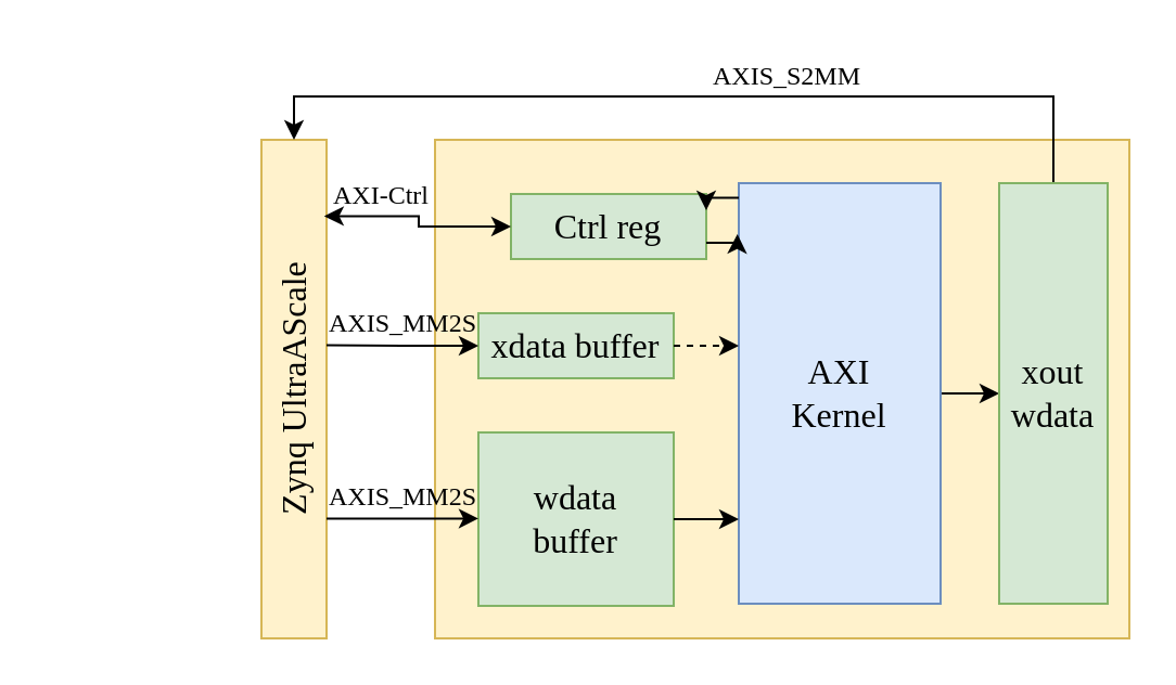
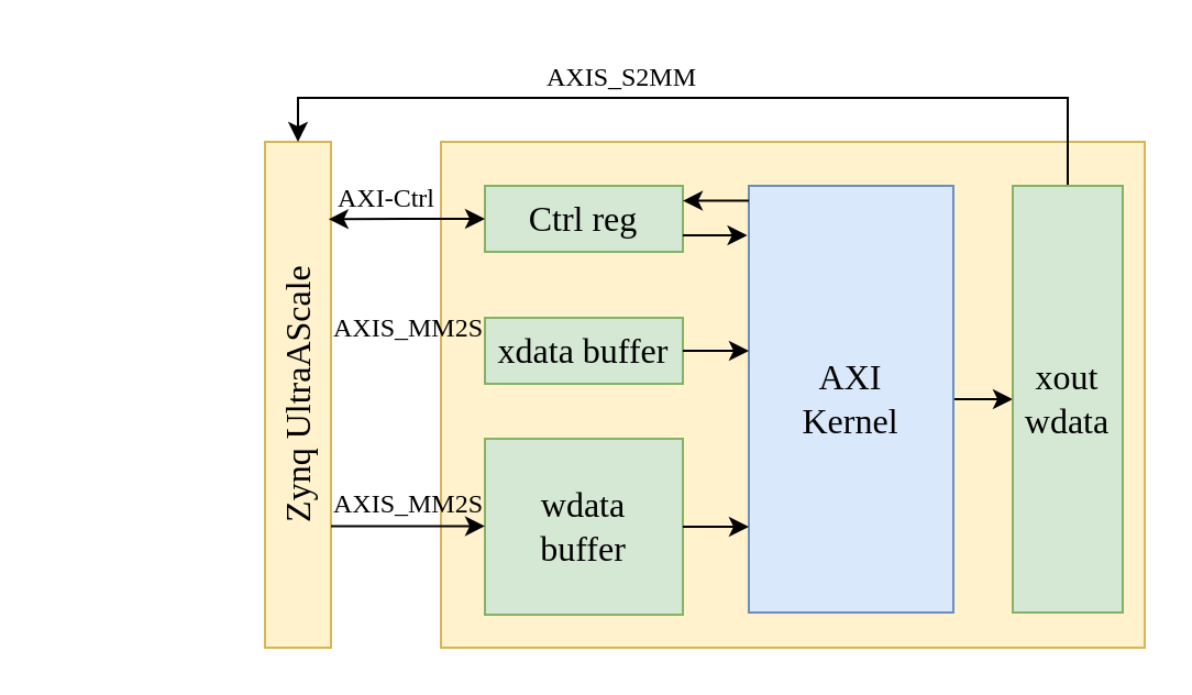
- <mxCell id="18" value="&lt;font style=&quot;font-size: 12px;&quot; face=&quot;Times New Roman&quot;&gt;AXIS_S2MM&lt;/font&gt;" style="text;html=1;align=center;verticalAlign=middle;resizable=0;points=[];autosize=1;strokeColor=none;fillColor=none;" parent="1" vertex="1"><mxGeometry x="317" y="20" width="90" height="30" as="geometry" /></mxCell>
+ <mxCell id="18" value="&lt;font style=&quot;font-size: 12px;&quot; face=&quot;Times New Roman&quot;&gt;AXIS_S2MM&lt;/font&gt;" style="text;html=1;align=center;verticalAlign=middle;resizable=0;points=[];autosize=1;strokeColor=none;fillColor=none;" parent="1" vertex="1"><mxGeometry x="237" y="20" width="90" height="30" as="geometry" /></mxCell>
- <mxCell id="6" value="&lt;font style=&quot;font-size: 16px;&quot; face=&quot;Times New Roman&quot;&gt;Ctrl reg&lt;/font&gt;" style="rounded=0;whiteSpace=wrap;html=1;fillColor=#d5e8d4;strokeColor=#82b366;" parent="1" vertex="1"><mxGeometry x="235" y="89" width="90" height="30" as="geometry" /></mxCell>
+ <mxCell id="6" value="&lt;font style=&quot;font-size: 16px;&quot; face=&quot;Times New Roman&quot;&gt;Ctrl reg&lt;/font&gt;" style="rounded=0;whiteSpace=wrap;html=1;fillColor=#d5e8d4;strokeColor=#82b366;" parent="1" vertex="1"><mxGeometry x="220" y="84" width="90" height="30" as="geometry" /></mxCell>
- <mxCell id="14" style="edgeStyle=orthogonalEdgeStyle;rounded=0;orthogonalLoop=1;jettySize=auto;html=1;exitX=0;exitY=0.5;exitDx=0;exitDy=0;entryX=0.588;entryY=1;entryDx=0;entryDy=0;entryPerimeter=0;endArrow=none;endFill=0;startArrow=classic;startFill=1;" parent="1" source="4" target="2" edge="1"><mxGeometry relative="1" as="geometry" /></mxCell>
- <mxCell id="9" style="edgeStyle=orthogonalEdgeStyle;rounded=0;orthogonalLoop=1;jettySize=auto;html=1;exitX=1;exitY=0.5;exitDx=0;exitDy=0;entryX=0;entryY=0.389;entryDx=0;entryDy=0;entryPerimeter=0;dashed=1;" parent="1" source="4" target="8" edge="1"><mxGeometry relative="1" as="geometry" /></mxCell>
+ <mxCell id="9" style="edgeStyle=orthogonalEdgeStyle;rounded=0;orthogonalLoop=1;jettySize=auto;html=1;exitX=1;exitY=0.5;exitDx=0;exitDy=0;entryX=0;entryY=0.389;entryDx=0;entryDy=0;entryPerimeter=0;" parent="1" source="4" target="8" edge="1"><mxGeometry relative="1" as="geometry" /></mxCell>
